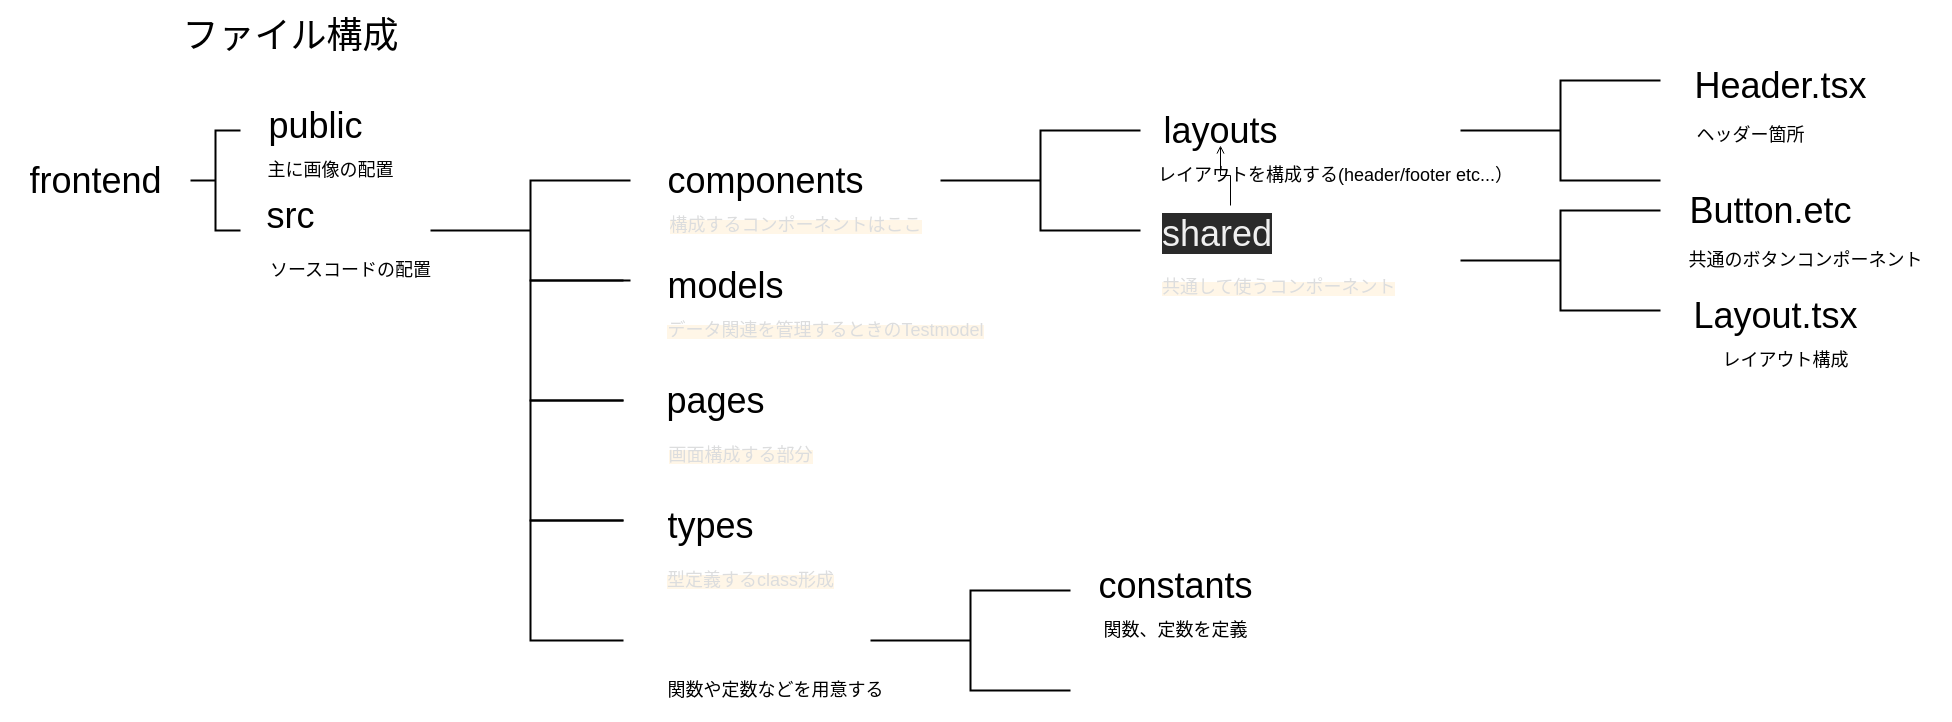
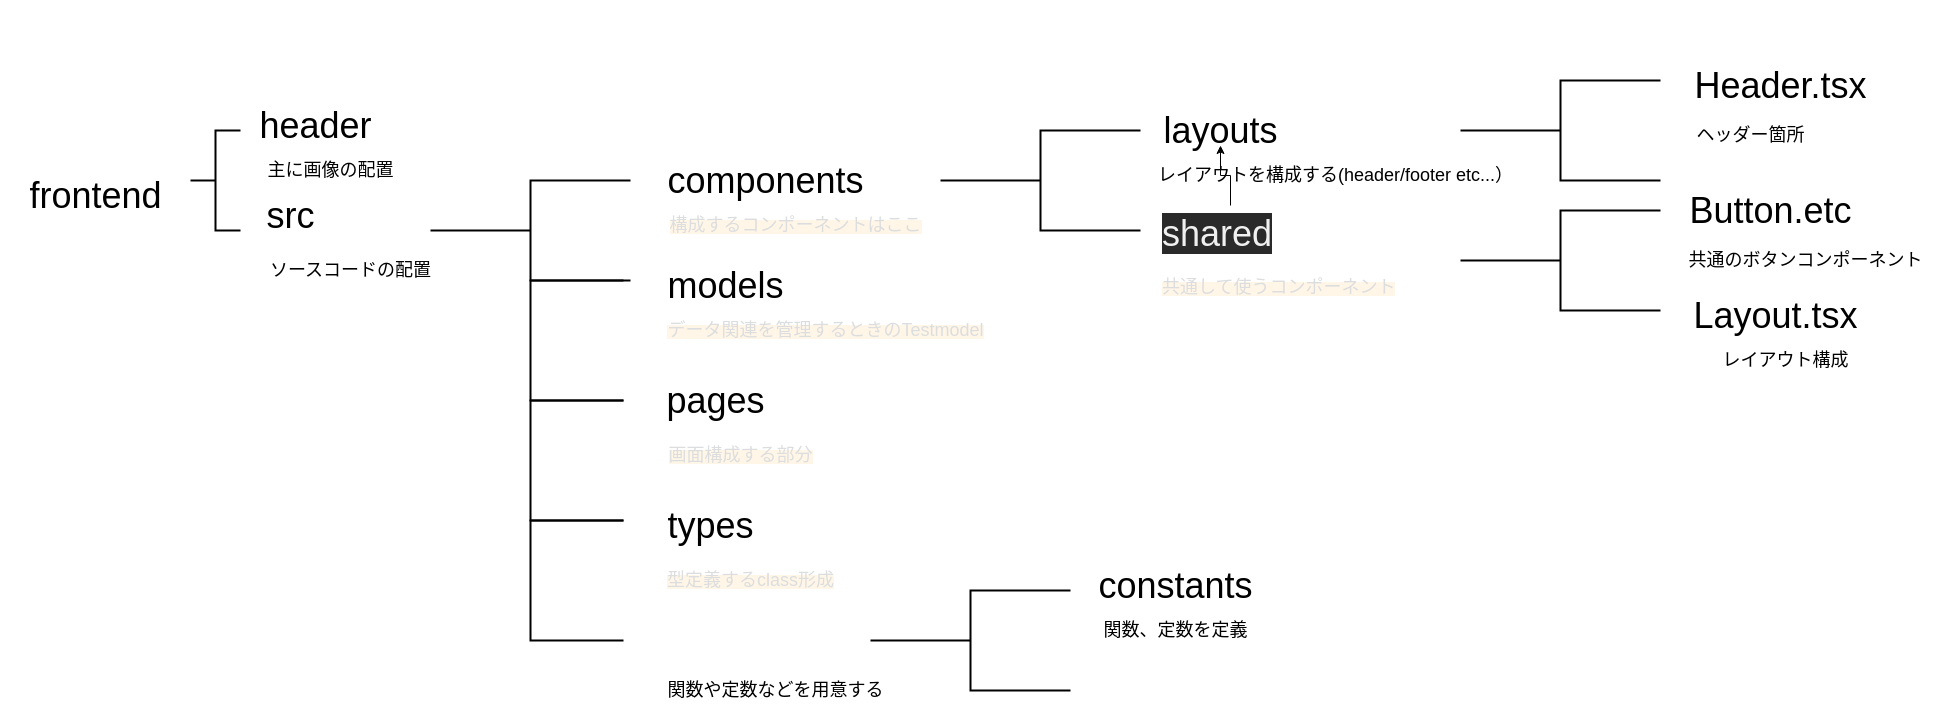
- <mxCell id="2" value="&lt;span style=&quot;font-size: 36px&quot;&gt;ファイル構成&lt;/span&gt;" style="text;html=1;align=center;verticalAlign=middle;resizable=0;points=[];autosize=1;strokeColor=none;" vertex="1" parent="1"><mxGeometry x="175" y="20" width="230" height="30" as="geometry" /></mxCell>
- <mxCell id="5" value="&lt;font style=&quot;font-size: 36px&quot;&gt;public&lt;/font&gt;" style="text;html=1;align=center;verticalAlign=middle;resizable=0;points=[];autosize=1;strokeColor=none;" vertex="1" parent="1"><mxGeometry x="260" y="110" width="110" height="30" as="geometry" /></mxCell>
+ <mxCell id="5" value="&lt;font style=&quot;font-size: 36px&quot;&gt;header&lt;/font&gt;" style="text;html=1;align=center;verticalAlign=middle;resizable=0;points=[];autosize=1;strokeColor=none;" vertex="1" parent="1"><mxGeometry x="260" y="110" width="110" height="30" as="geometry" /></mxCell>
- <mxCell id="25" value="" style="edgeStyle=orthogonalEdgeStyle;rounded=0;orthogonalLoop=1;jettySize=auto;html=1;endArrow=open;" edge="1" parent="1" source="26" target="23"><mxGeometry relative="1" as="geometry" /></mxCell>
+ <mxCell id="25" value="" style="edgeStyle=orthogonalEdgeStyle;rounded=0;orthogonalLoop=1;jettySize=auto;html=1;" edge="1" parent="1" source="26" target="23"><mxGeometry relative="1" as="geometry" /></mxCell>
- <mxCell id="4" value="&lt;font style=&quot;font-size: 36px&quot;&gt;frontend&lt;/font&gt;" style="text;html=1;align=center;verticalAlign=middle;resizable=0;points=[];autosize=1;strokeColor=none;" vertex="1" parent="1"><mxGeometry x="20" y="165" width="150" height="30" as="geometry" /></mxCell>
+ <mxCell id="4" value="&lt;font style=&quot;font-size: 36px&quot;&gt;frontend&lt;/font&gt;" style="text;html=1;align=center;verticalAlign=middle;resizable=0;points=[];autosize=1;strokeColor=none;" vertex="1" parent="1"><mxGeometry x="20" y="180" width="150" height="30" as="geometry" /></mxCell>
